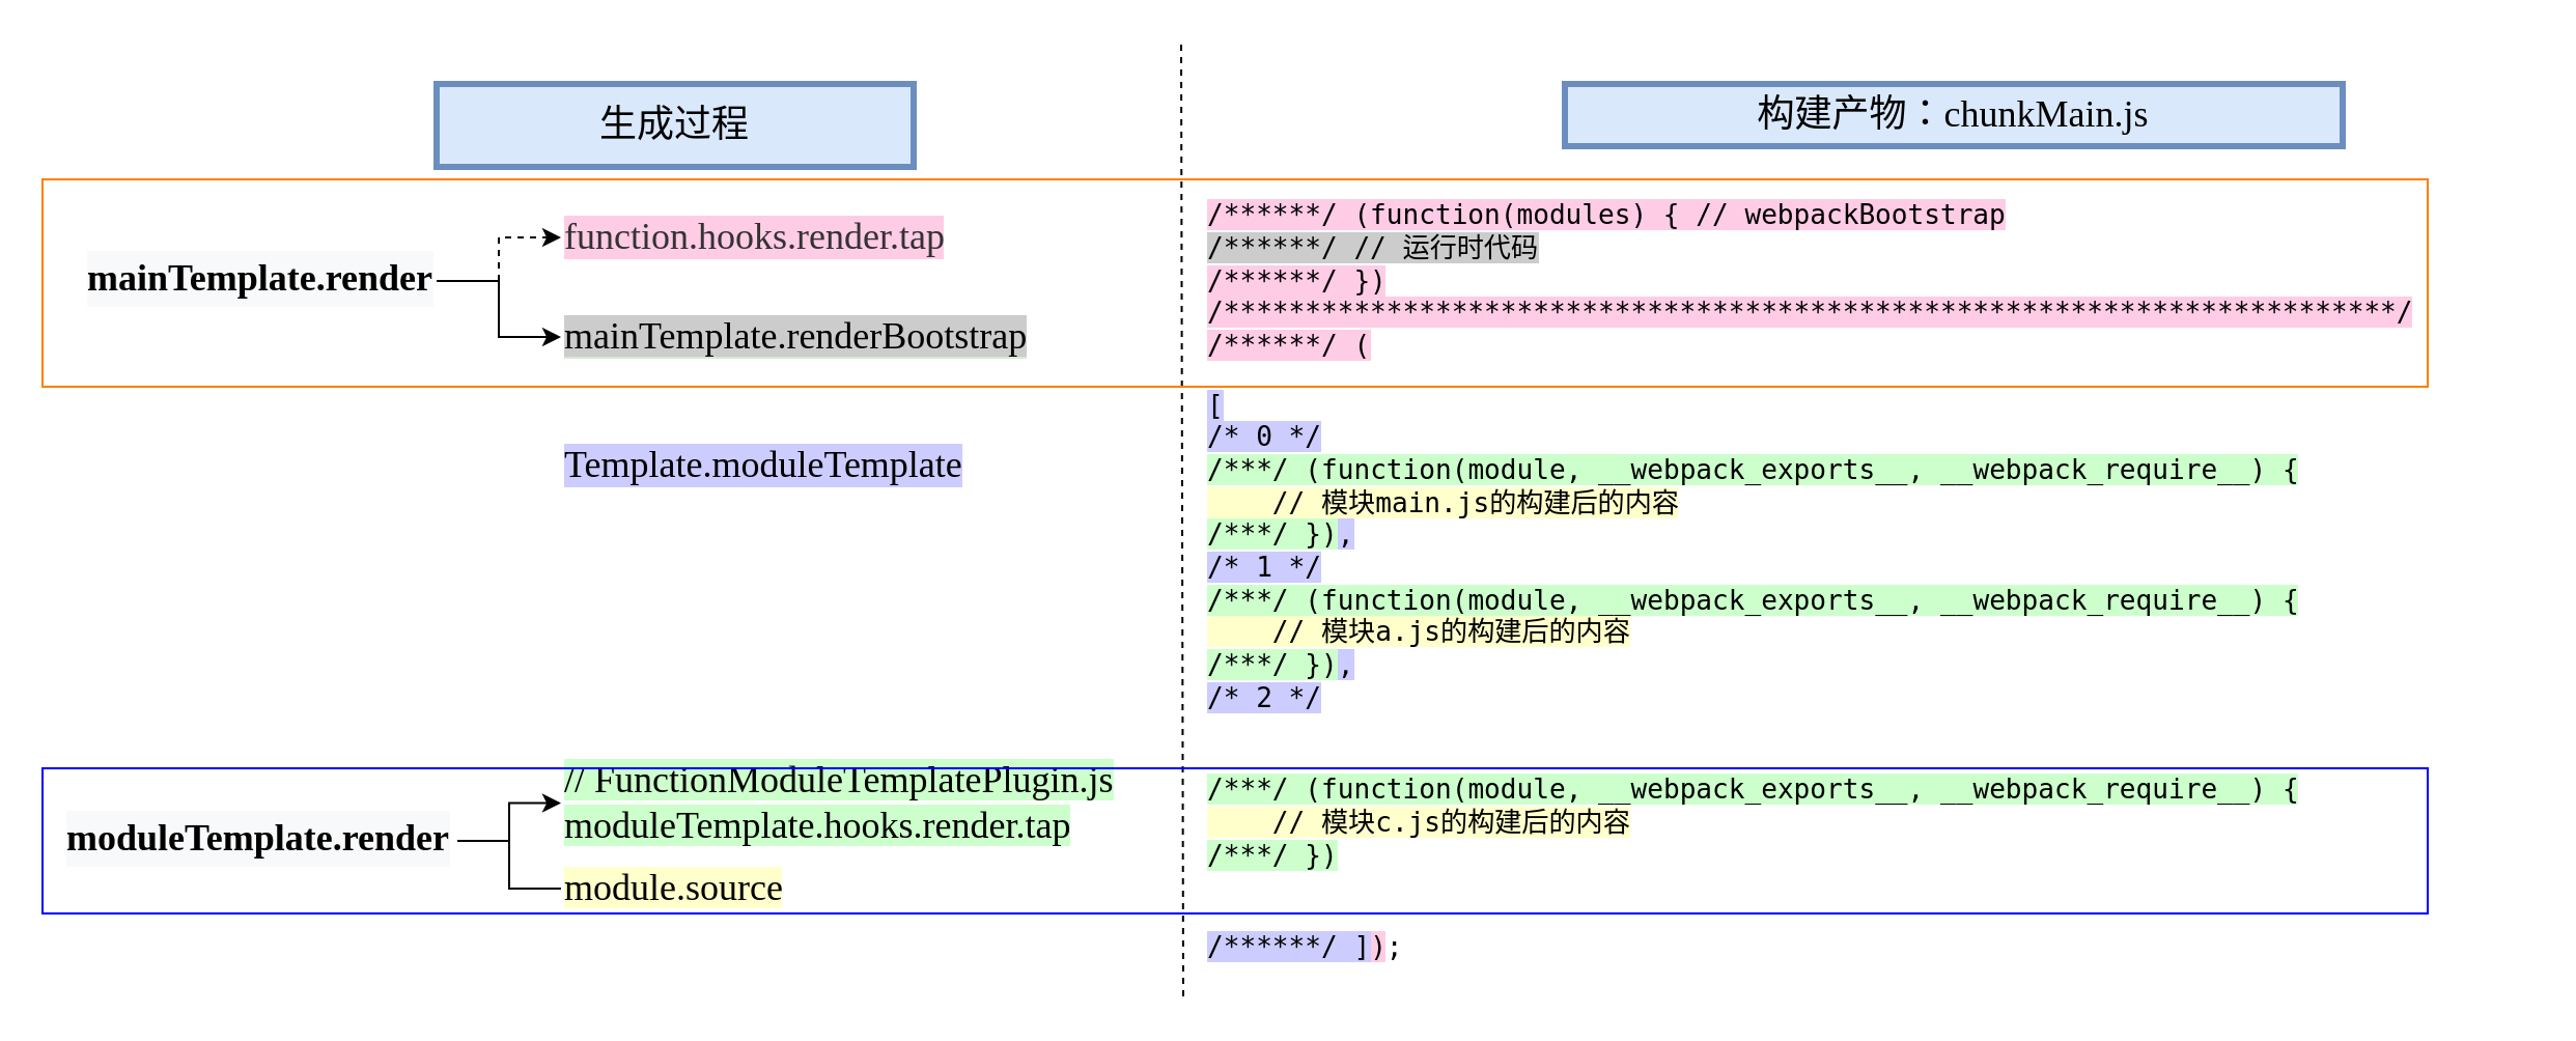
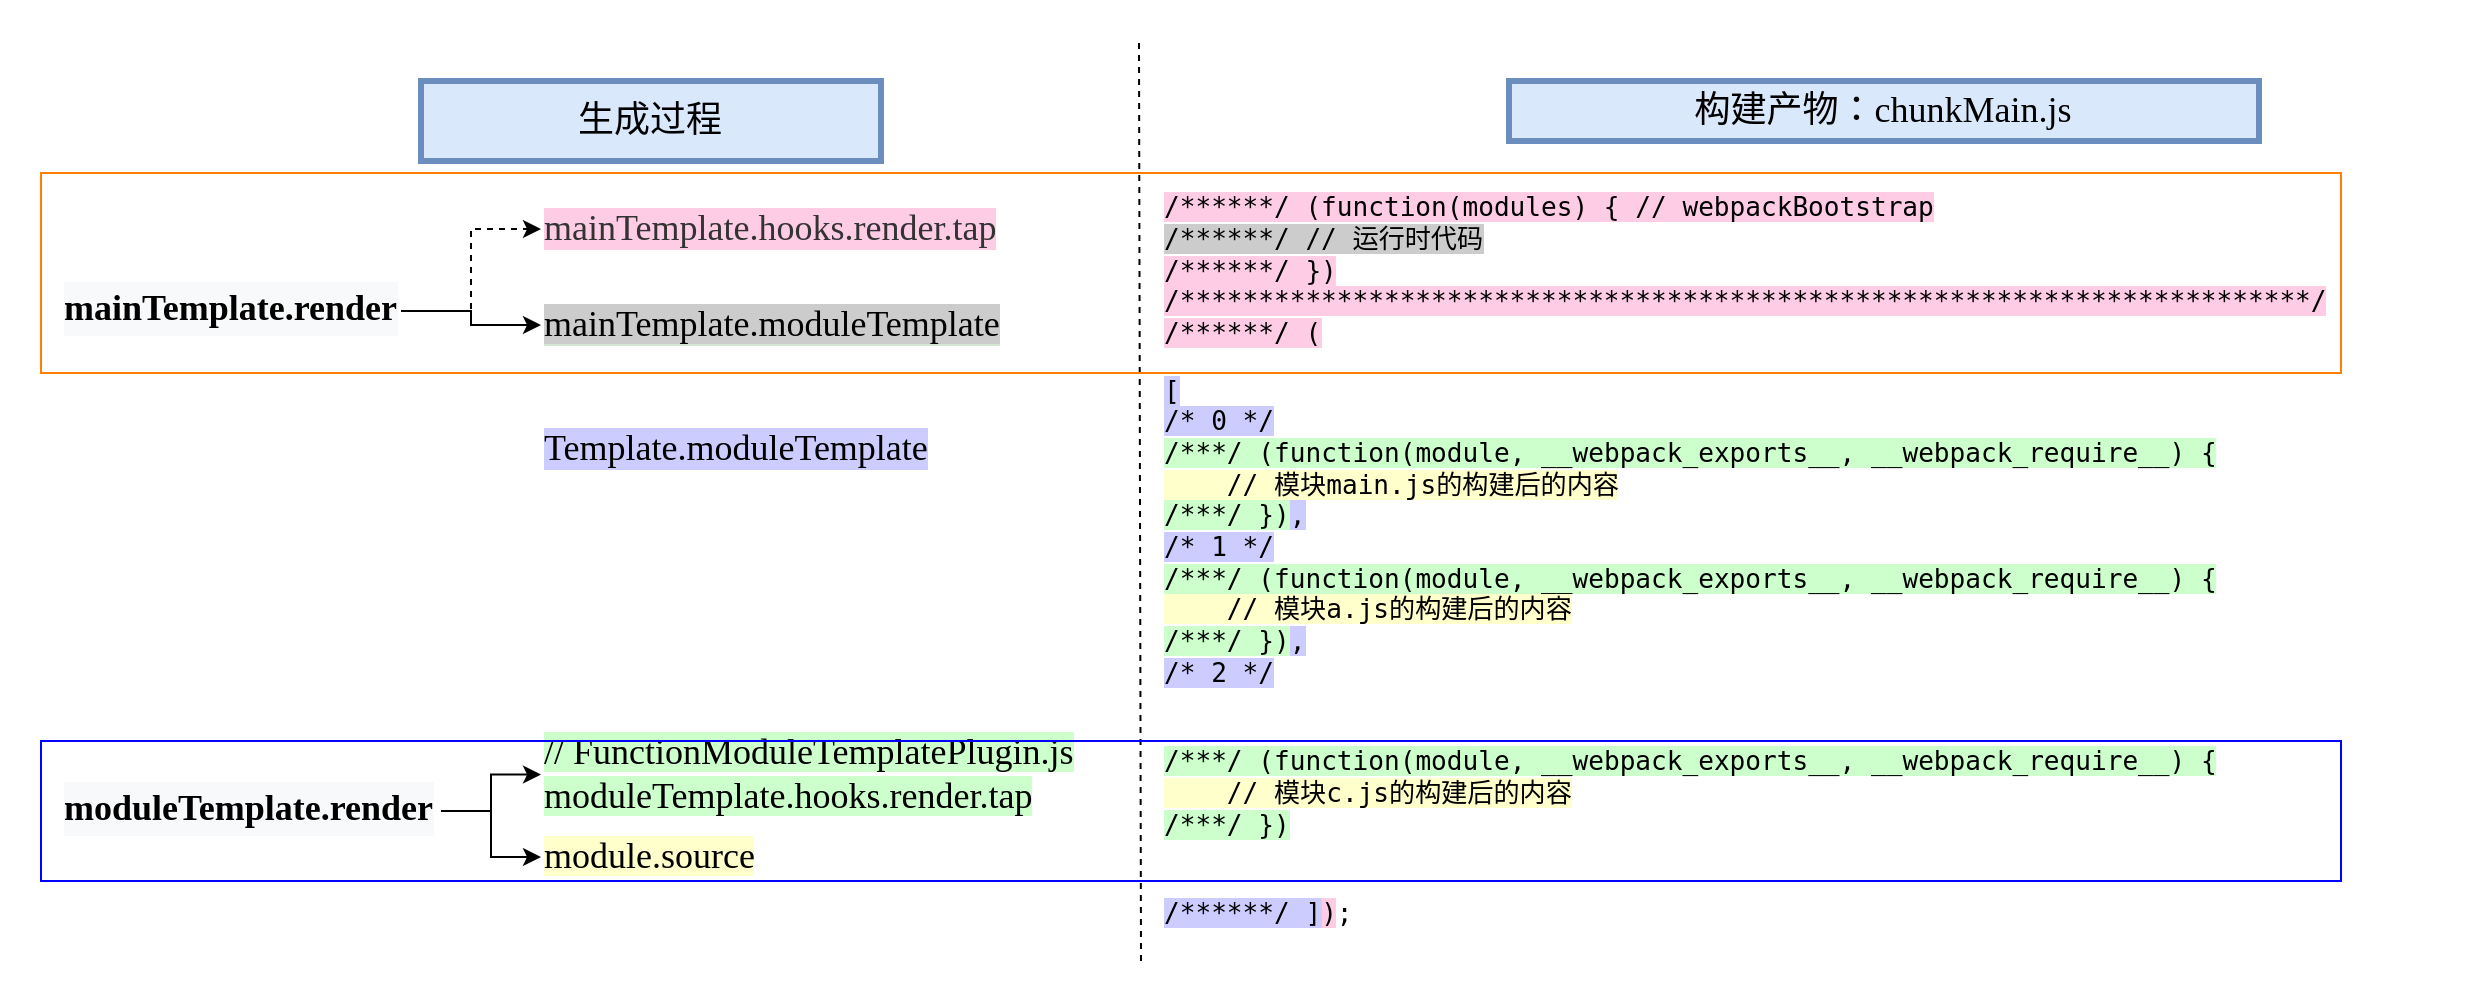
- <mxCell id="6" value="&lt;span style=&quot;box-sizing: border-box; color: rgb(51, 51, 51); font-size: 18px; font-style: normal; font-variant-ligatures: normal; font-variant-caps: normal; letter-spacing: normal; orphans: 2; text-indent: 0px; text-transform: none; widows: 2; word-spacing: 0px; -webkit-text-stroke-width: 0px; text-decoration-thickness: initial; text-decoration-style: initial; text-decoration-color: initial;&quot; class=&quot;hljs-property&quot;&gt;function.hooks&lt;/span&gt;&lt;span style=&quot;color: rgb(51, 51, 51); font-size: 18px; font-style: normal; font-variant-ligatures: normal; font-variant-caps: normal; letter-spacing: normal; orphans: 2; text-indent: 0px; text-transform: none; widows: 2; word-spacing: 0px; -webkit-text-stroke-width: 0px; text-decoration-thickness: initial; text-decoration-style: initial; text-decoration-color: initial; float: none; display: inline !important;&quot;&gt;.&lt;/span&gt;&lt;span style=&quot;box-sizing: border-box; color: rgb(51, 51, 51); font-size: 18px; font-style: normal; font-variant-ligatures: normal; font-variant-caps: normal; letter-spacing: normal; orphans: 2; text-indent: 0px; text-transform: none; widows: 2; word-spacing: 0px; -webkit-text-stroke-width: 0px; text-decoration-thickness: initial; text-decoration-style: initial; text-decoration-color: initial;&quot; class=&quot;hljs-property&quot;&gt;render&lt;/span&gt;&lt;span style=&quot;color: rgb(51, 51, 51); font-size: 18px; font-style: normal; font-variant-ligatures: normal; font-variant-caps: normal; letter-spacing: normal; orphans: 2; text-indent: 0px; text-transform: none; widows: 2; word-spacing: 0px; -webkit-text-stroke-width: 0px; text-decoration-thickness: initial; text-decoration-style: initial; text-decoration-color: initial; float: none; display: inline !important;&quot;&gt;.tap&lt;/span&gt;" style="text;whiteSpace=wrap;html=1;verticalAlign=middle;align=left;labelBackgroundColor=#FFCCE6;dashed=1;aspect=fixed;fontStyle=0;fontFamily=Times New Roman;fontSize=18;" vertex="1" parent="1"><mxGeometry x="270" y="90" width="300" height="48" as="geometry" /></mxCell>
+ <mxCell id="6" value="&lt;span style=&quot;box-sizing: border-box; color: rgb(51, 51, 51); font-size: 18px; font-style: normal; font-variant-ligatures: normal; font-variant-caps: normal; letter-spacing: normal; orphans: 2; text-indent: 0px; text-transform: none; widows: 2; word-spacing: 0px; -webkit-text-stroke-width: 0px; text-decoration-thickness: initial; text-decoration-style: initial; text-decoration-color: initial;&quot; class=&quot;hljs-property&quot;&gt;mainTemplate.hooks&lt;/span&gt;&lt;span style=&quot;color: rgb(51, 51, 51); font-size: 18px; font-style: normal; font-variant-ligatures: normal; font-variant-caps: normal; letter-spacing: normal; orphans: 2; text-indent: 0px; text-transform: none; widows: 2; word-spacing: 0px; -webkit-text-stroke-width: 0px; text-decoration-thickness: initial; text-decoration-style: initial; text-decoration-color: initial; float: none; display: inline !important;&quot;&gt;.&lt;/span&gt;&lt;span style=&quot;box-sizing: border-box; color: rgb(51, 51, 51); font-size: 18px; font-style: normal; font-variant-ligatures: normal; font-variant-caps: normal; letter-spacing: normal; orphans: 2; text-indent: 0px; text-transform: none; widows: 2; word-spacing: 0px; -webkit-text-stroke-width: 0px; text-decoration-thickness: initial; text-decoration-style: initial; text-decoration-color: initial;&quot; class=&quot;hljs-property&quot;&gt;render&lt;/span&gt;&lt;span style=&quot;color: rgb(51, 51, 51); font-size: 18px; font-style: normal; font-variant-ligatures: normal; font-variant-caps: normal; letter-spacing: normal; orphans: 2; text-indent: 0px; text-transform: none; widows: 2; word-spacing: 0px; -webkit-text-stroke-width: 0px; text-decoration-thickness: initial; text-decoration-style: initial; text-decoration-color: initial; float: none; display: inline !important;&quot;&gt;.tap&lt;/span&gt;" style="text;whiteSpace=wrap;html=1;verticalAlign=middle;align=left;labelBackgroundColor=#FFCCE6;dashed=1;aspect=fixed;fontStyle=0;fontFamily=Times New Roman;fontSize=18;" vertex="1" parent="1"><mxGeometry x="270" y="90" width="300" height="48" as="geometry" /></mxCell>
- <mxCell id="15" value="&lt;h3 style=&quot;color: rgb(0, 0, 0); font-style: normal; font-variant-ligatures: normal; font-variant-caps: normal; letter-spacing: normal; orphans: 2; text-indent: 0px; text-transform: none; widows: 2; word-spacing: 0px; -webkit-text-stroke-width: 0px; background-color: rgb(248, 249, 250); text-decoration-thickness: initial; text-decoration-style: initial; text-decoration-color: initial; box-sizing: border-box; line-height: 1.5; margin-top: 35px; margin-bottom: 10px; padding-bottom: 0px; font-size: 18px;&quot;&gt;mainTemplate.render&lt;/h3&gt;" style="text;whiteSpace=wrap;html=1;fontColor=default;verticalAlign=bottom;align=left;fontStyle=0;fontFamily=Times New Roman;fontSize=18;" vertex="1" parent="1"><mxGeometry x="40" y="110" width="170" height="50" as="geometry" /></mxCell>
+ <mxCell id="15" value="&lt;h3 style=&quot;color: rgb(0, 0, 0); font-style: normal; font-variant-ligatures: normal; font-variant-caps: normal; letter-spacing: normal; orphans: 2; text-indent: 0px; text-transform: none; widows: 2; word-spacing: 0px; -webkit-text-stroke-width: 0px; background-color: rgb(248, 249, 250); text-decoration-thickness: initial; text-decoration-style: initial; text-decoration-color: initial; box-sizing: border-box; line-height: 1.5; margin-top: 35px; margin-bottom: 10px; padding-bottom: 0px; font-size: 18px;&quot;&gt;mainTemplate.render&lt;/h3&gt;" style="text;whiteSpace=wrap;html=1;fontColor=default;verticalAlign=bottom;align=left;fontStyle=0;fontFamily=Times New Roman;fontSize=18;" vertex="1" parent="1"><mxGeometry x="30" y="130" width="170" height="50" as="geometry" /></mxCell>
- <mxCell id="5" value="&lt;span style=&quot;font-size: 18px; font-style: normal; font-variant-ligatures: normal; font-variant-caps: normal; letter-spacing: normal; orphans: 2; text-indent: 0px; text-transform: none; widows: 2; word-spacing: 0px; -webkit-text-stroke-width: 0px; text-decoration-thickness: initial; text-decoration-style: initial; text-decoration-color: initial; float: none; display: inline !important; background-color: rgb(204, 204, 204);&quot;&gt;mainTemplate.renderBootstrap&lt;/span&gt;" style="text;whiteSpace=wrap;html=1;verticalAlign=middle;align=left;labelBackgroundColor=#D5E8D4;dashed=1;aspect=fixed;fontStyle=0;fontFamily=Times New Roman;fontSize=18;" vertex="1" parent="1"><mxGeometry x="270" y="138" width="300" height="48" as="geometry" /></mxCell>
+ <mxCell id="5" value="&lt;span style=&quot;font-size: 18px; font-style: normal; font-variant-ligatures: normal; font-variant-caps: normal; letter-spacing: normal; orphans: 2; text-indent: 0px; text-transform: none; widows: 2; word-spacing: 0px; -webkit-text-stroke-width: 0px; text-decoration-thickness: initial; text-decoration-style: initial; text-decoration-color: initial; float: none; display: inline !important; background-color: rgb(204, 204, 204);&quot;&gt;mainTemplate.moduleTemplate&lt;/span&gt;" style="text;whiteSpace=wrap;html=1;verticalAlign=middle;align=left;labelBackgroundColor=#D5E8D4;dashed=1;aspect=fixed;fontStyle=0;fontFamily=Times New Roman;fontSize=18;" vertex="1" parent="1"><mxGeometry x="270" y="138" width="300" height="48" as="geometry" /></mxCell>
- <mxCell id="11" style="edgeStyle=orthogonalEdgeStyle;rounded=0;orthogonalLoop=1;jettySize=auto;html=1;fontFamily=Times New Roman;fontSize=18;fontColor=default;endArrow=none;" edge="1" parent="1" source="12" target="8"><mxGeometry relative="1" as="geometry" /></mxCell>
+ <mxCell id="11" style="edgeStyle=orthogonalEdgeStyle;rounded=0;orthogonalLoop=1;jettySize=auto;html=1;fontFamily=Times New Roman;fontSize=18;fontColor=default;" edge="1" parent="1" source="12" target="8"><mxGeometry relative="1" as="geometry" /></mxCell>
